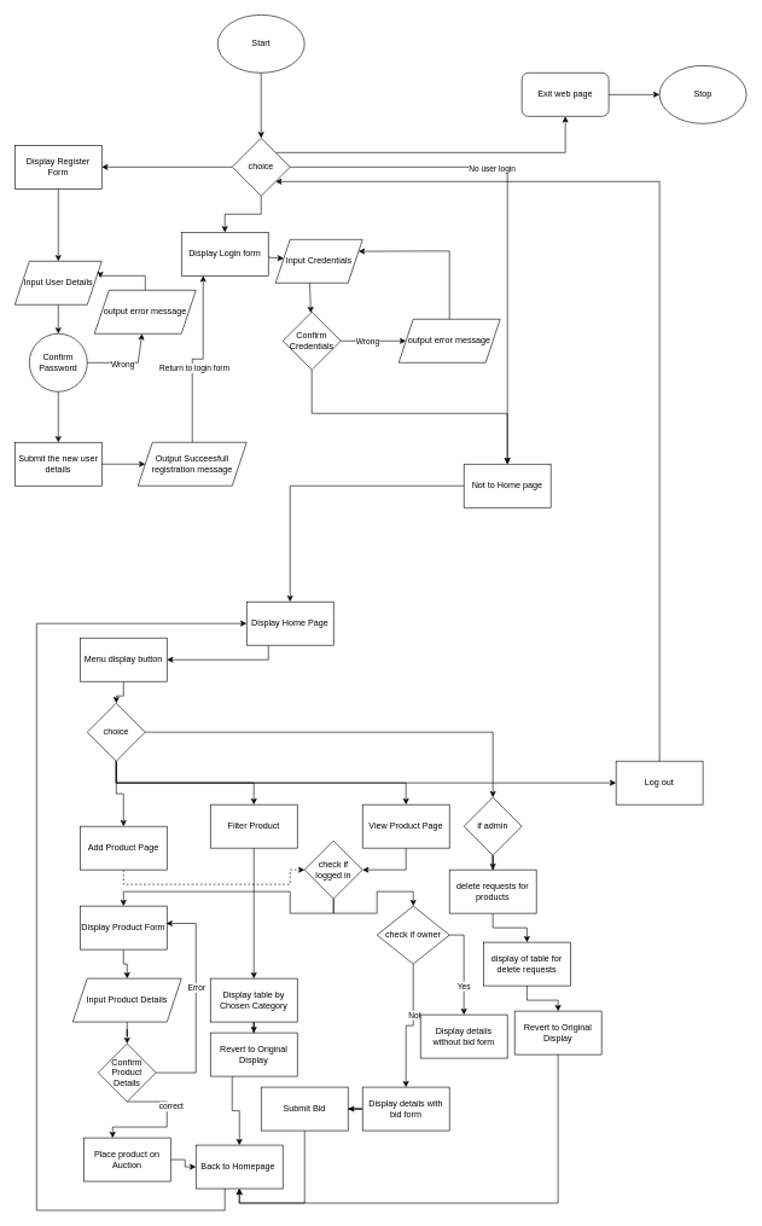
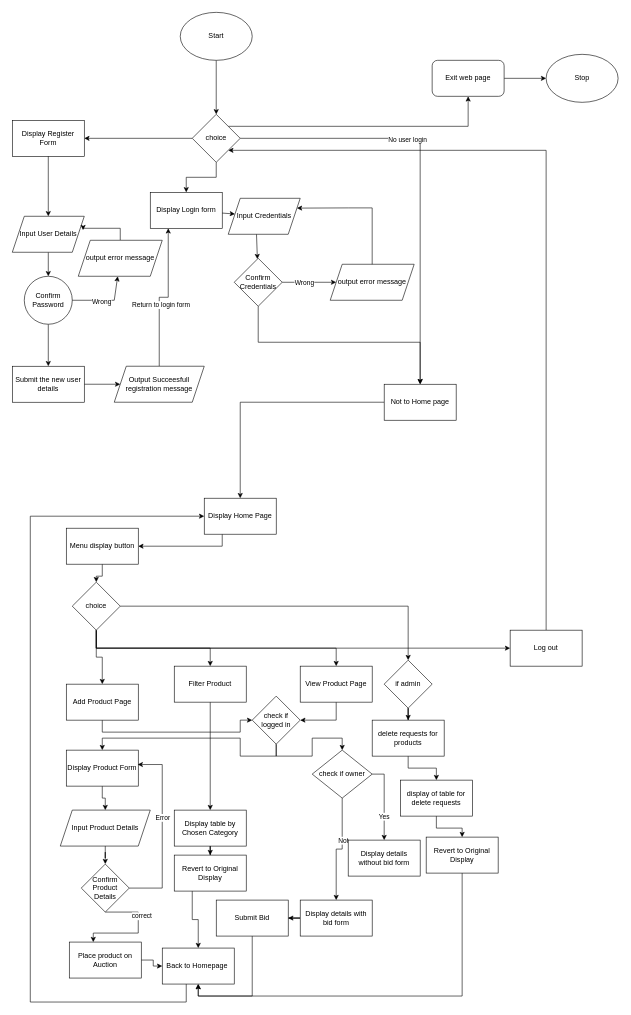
- <mxCell id="5" style="edgeStyle=orthogonalEdgeStyle;rounded=0;orthogonalLoop=1;jettySize=auto;html=1;exitX=0.5;exitY=1;exitDx=0;exitDy=0;entryX=0;entryY=0.5;entryDx=0;entryDy=0;dashed=1;" edge="1" parent="1" source="6" target="92"><mxGeometry relative="1" as="geometry"><Array as="points"><mxPoint x="170" y="1220" /><mxPoint x="400" y="1220" /><mxPoint x="400" y="1200" /></Array></mxGeometry></mxCell>
+ <mxCell id="5" style="edgeStyle=orthogonalEdgeStyle;rounded=0;orthogonalLoop=1;jettySize=auto;html=1;exitX=0.5;exitY=1;exitDx=0;exitDy=0;entryX=0;entryY=0.5;entryDx=0;entryDy=0;" edge="1" parent="1" source="6" target="92"><mxGeometry relative="1" as="geometry"><Array as="points"><mxPoint x="170" y="1220" /><mxPoint x="400" y="1220" /><mxPoint x="400" y="1200" /></Array></mxGeometry></mxCell>
